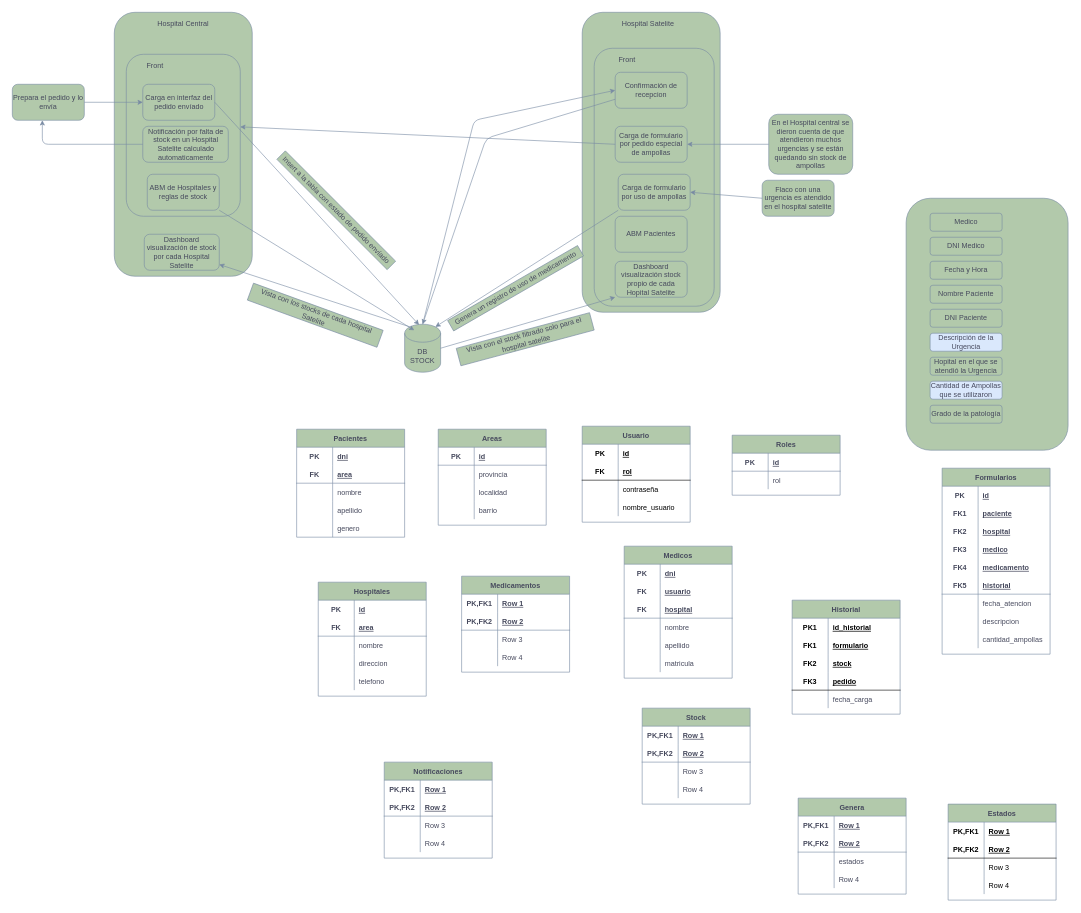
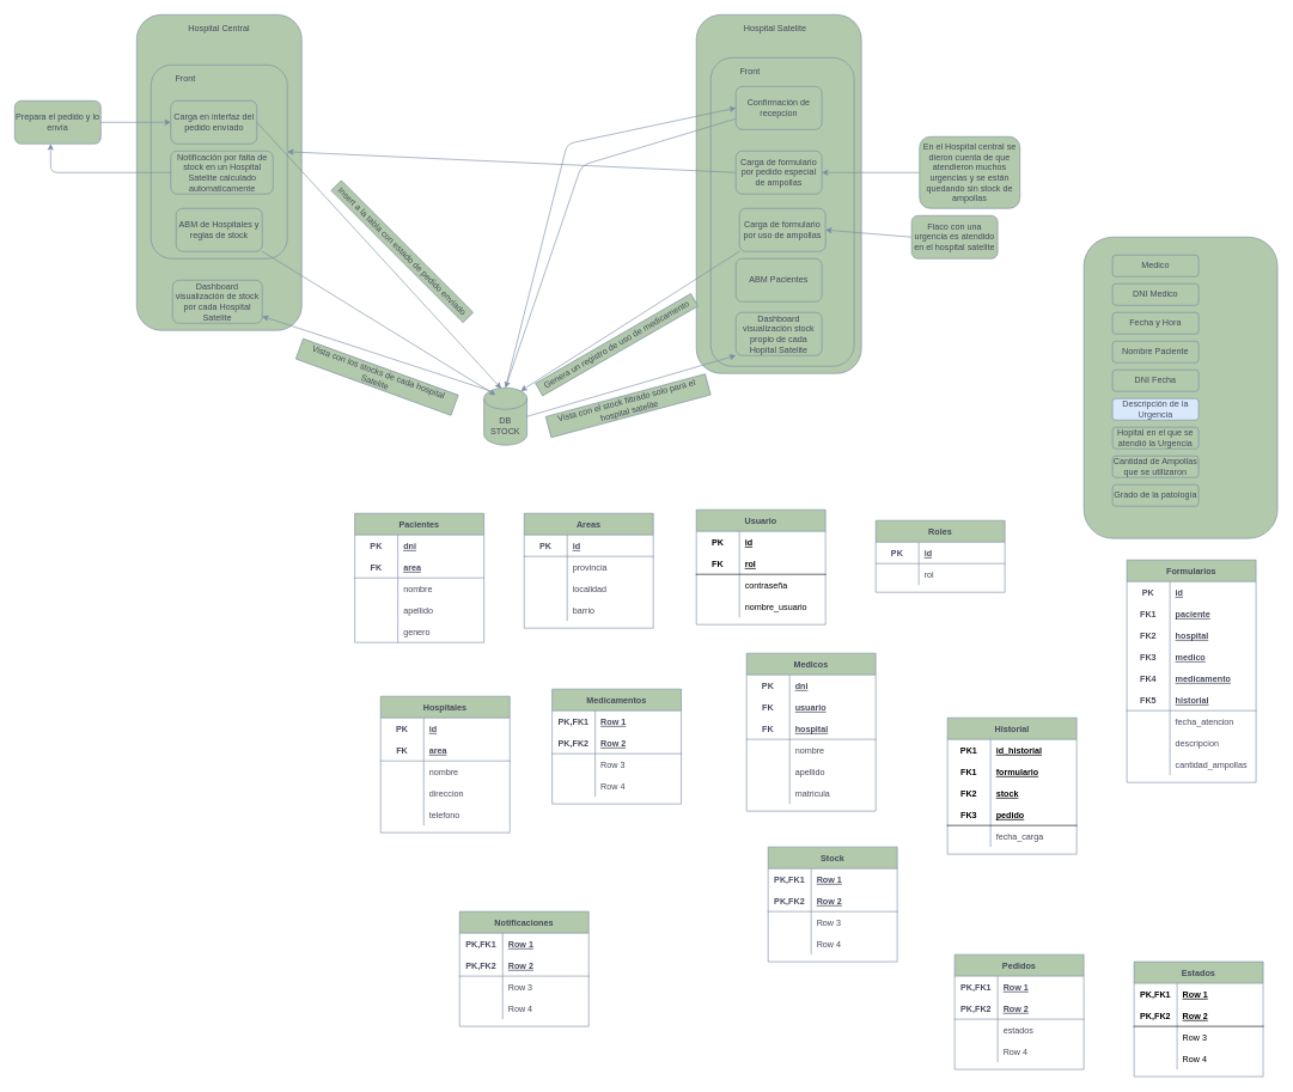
- <mxCell id="42" value="DNI Paciente" style="rounded=1;whiteSpace=wrap;html=1;fillColor=#B2C9AB;strokeColor=#788AA3;fontColor=#46495D;" vertex="1" parent="1"><mxGeometry x="1550" y="515" width="120" height="30" as="geometry" /></mxCell>
+ <mxCell id="42" value="DNI Fecha" style="rounded=1;whiteSpace=wrap;html=1;fillColor=#B2C9AB;strokeColor=#788AA3;fontColor=#46495D;" vertex="1" parent="1"><mxGeometry x="1550" y="515" width="120" height="30" as="geometry" /></mxCell>
- <mxCell id="46" value="Cantidad de Ampollas que se utilizaron" style="rounded=1;whiteSpace=wrap;html=1;fillColor=#dae8fc;strokeColor=#788AA3;fontColor=#46495D;" vertex="1" parent="1"><mxGeometry x="1550" y="635" width="120" height="30" as="geometry" /></mxCell>
+ <mxCell id="46" value="Cantidad de Ampollas que se utilizaron" style="rounded=1;whiteSpace=wrap;html=1;fillColor=#B2C9AB;strokeColor=#788AA3;fontColor=#46495D;" vertex="1" parent="1"><mxGeometry x="1550" y="635" width="120" height="30" as="geometry" /></mxCell>
- <mxCell id="93" value="Genera" style="shape=table;startSize=30;container=1;collapsible=1;childLayout=tableLayout;fixedRows=1;rowLines=0;fontStyle=1;align=center;resizeLast=1;fillColor=#B2C9AB;strokeColor=#788AA3;fontColor=#46495D;" vertex="1" parent="1"><mxGeometry x="1330" y="1330" width="180" height="160" as="geometry" /></mxCell>
+ <mxCell id="93" value="Pedidos" style="shape=table;startSize=30;container=1;collapsible=1;childLayout=tableLayout;fixedRows=1;rowLines=0;fontStyle=1;align=center;resizeLast=1;fillColor=#B2C9AB;strokeColor=#788AA3;fontColor=#46495D;" vertex="1" parent="1"><mxGeometry x="1330" y="1330" width="180" height="160" as="geometry" /></mxCell>
